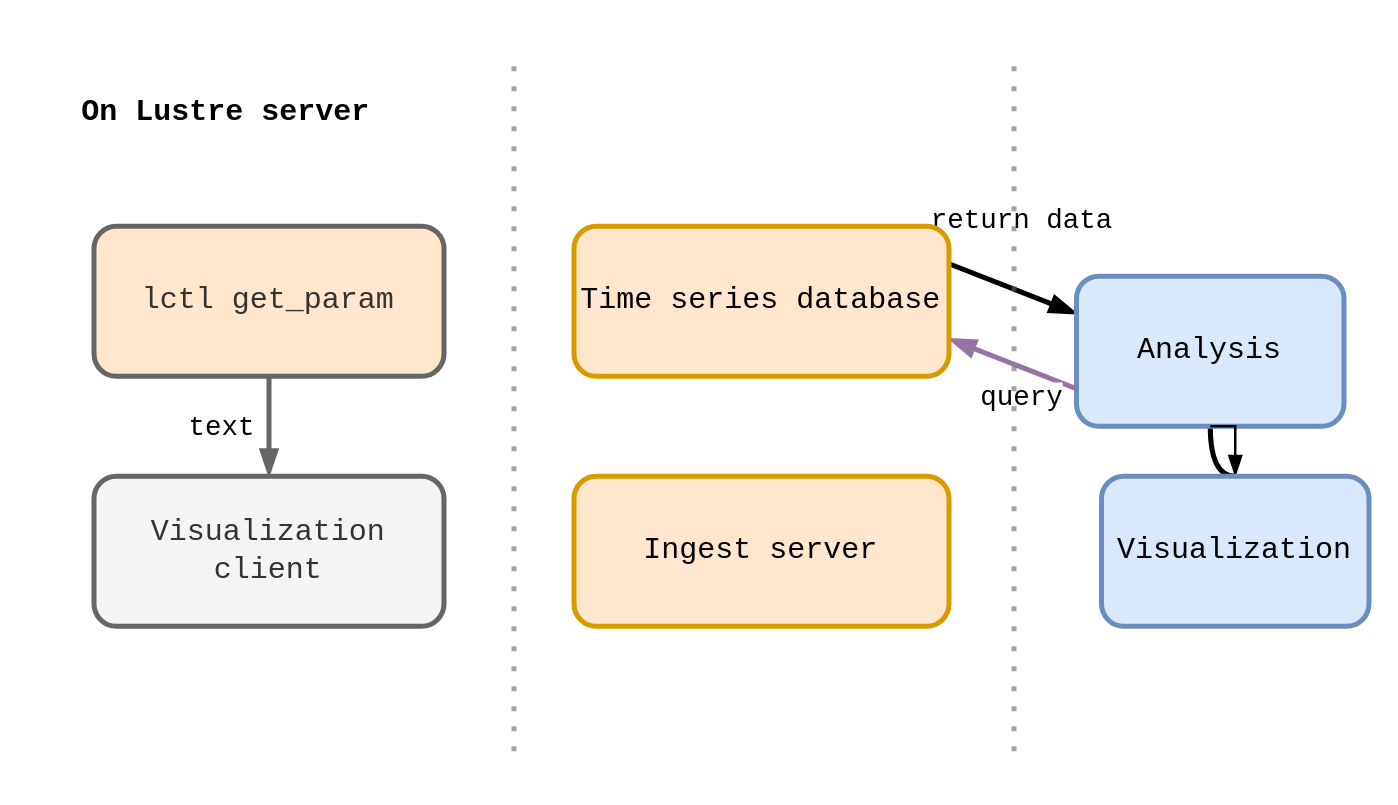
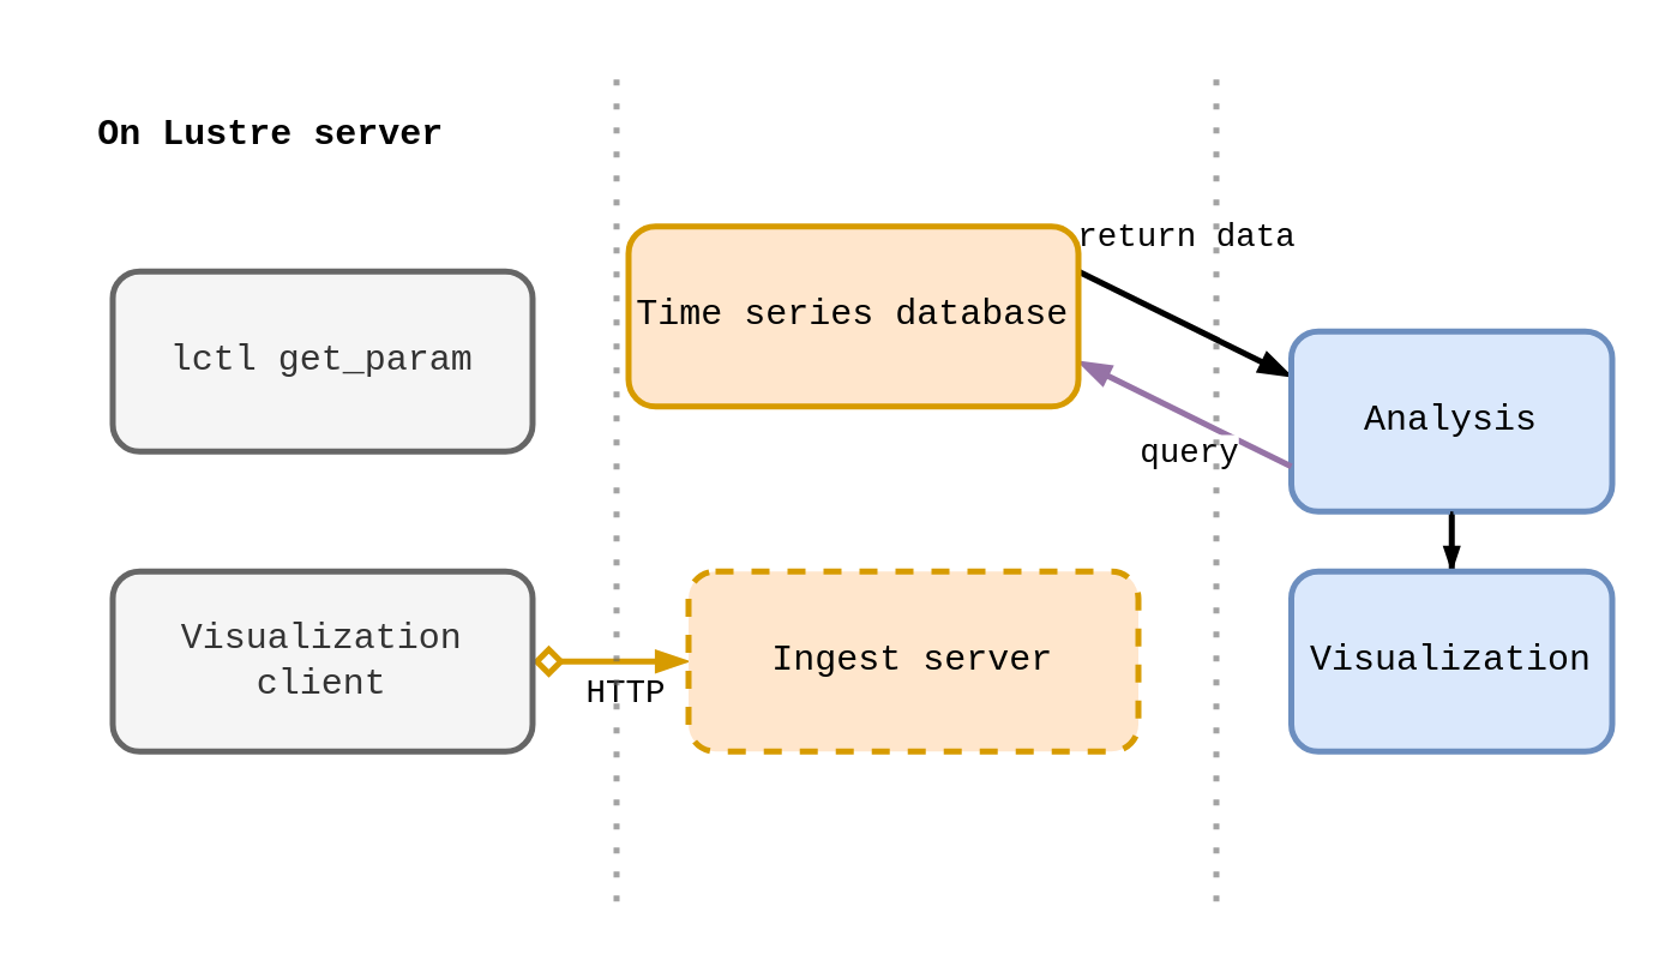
- <mxCell id="8" value="lctl get_param" style="rounded=1;whiteSpace=wrap;html=1;strokeWidth=2;fontFamily=Courier New;fillColor=#ffe6cc;strokeColor=#666666;fontColor=#333333;" parent="1" vertex="1"><mxGeometry x="37" y="90" width="140" height="60" as="geometry" /></mxCell>
+ <mxCell id="8" value="lctl get_param" style="rounded=1;whiteSpace=wrap;html=1;strokeWidth=2;fontFamily=Courier New;fillColor=#f5f5f5;strokeColor=#666666;fontColor=#333333;" parent="1" vertex="1"><mxGeometry x="37" y="90" width="140" height="60" as="geometry" /></mxCell>
- <mxCell id="16" value="Time series database" style="rounded=1;whiteSpace=wrap;html=1;strokeWidth=2;fontFamily=Courier New;fillColor=#ffe6cc;strokeColor=#d79b00;" parent="1" vertex="1"><mxGeometry x="229" y="90" width="150" height="60" as="geometry" /></mxCell>
+ <mxCell id="16" value="Time series database" style="rounded=1;whiteSpace=wrap;html=1;strokeWidth=2;fontFamily=Courier New;fillColor=#ffe6cc;strokeColor=#d79b00;" parent="1" vertex="1"><mxGeometry x="209" y="75" width="150" height="60" as="geometry" /></mxCell>
- <mxCell id="4" style="edgeStyle=orthogonalEdgeStyle;rounded=0;orthogonalLoop=1;jettySize=auto;html=1;strokeWidth=2;startArrow=blockThin;startFill=1;endArrow=none;endFill=0;fontFamily=Courier New;fillColor=#f5f5f5;strokeColor=#666666;" parent="1" source="6" target="8" edge="1"><mxGeometry relative="1" as="geometry" /></mxCell>
- <mxCell id="5" value="text" style="edgeLabel;html=1;align=center;verticalAlign=middle;resizable=0;points=[];fontFamily=Courier New;" parent="4" vertex="1" connectable="0"><mxGeometry x="0.164" relative="1" as="geometry"><mxPoint x="-20" y="3" as="offset" /></mxGeometry></mxCell>
+ <mxCell id="2" style="edgeStyle=orthogonalEdgeStyle;rounded=0;orthogonalLoop=1;jettySize=auto;html=1;strokeWidth=2;endArrow=blockThin;endFill=1;startArrow=diamond;startFill=0;fontFamily=Courier New;fillColor=#ffe6cc;strokeColor=#d79b00;" parent="1" source="6" target="7" edge="1"><mxGeometry relative="1" as="geometry" /></mxCell>
+ <mxCell id="3" value="HTTP" style="edgeLabel;html=1;align=center;verticalAlign=middle;resizable=0;points=[];fontFamily=Courier New;" parent="2" vertex="1" connectable="0"><mxGeometry x="-0.238" y="-3" relative="1" as="geometry"><mxPoint x="10" y="7" as="offset" /></mxGeometry></mxCell>
- <mxCell id="7" value="Ingest server" style="rounded=1;whiteSpace=wrap;html=1;strokeWidth=2;fontFamily=Courier New;fillColor=#ffe6cc;strokeColor=#d79b00;" parent="1" vertex="1"><mxGeometry x="229" y="190" width="150" height="60" as="geometry" /></mxCell>
+ <mxCell id="7" value="Ingest server" style="rounded=1;whiteSpace=wrap;html=1;strokeWidth=2;fontFamily=Courier New;fillColor=#ffe6cc;strokeColor=#d79b00;dashed=1;" parent="1" vertex="1"><mxGeometry x="229" y="190" width="150" height="60" as="geometry" /></mxCell>
- <mxCell id="18" value="Visualization" style="rounded=1;whiteSpace=wrap;html=1;strokeWidth=2;fontFamily=Courier New;fillColor=#dae8fc;strokeColor=#6c8ebf;" parent="1" vertex="1"><mxGeometry x="440" y="190" width="107" height="60" as="geometry" /></mxCell>
+ <mxCell id="18" value="Visualization" style="rounded=1;whiteSpace=wrap;html=1;strokeWidth=2;fontFamily=Courier New;fillColor=#dae8fc;strokeColor=#6c8ebf;" parent="1" vertex="1"><mxGeometry x="430" y="190" width="107" height="60" as="geometry" /></mxCell>
